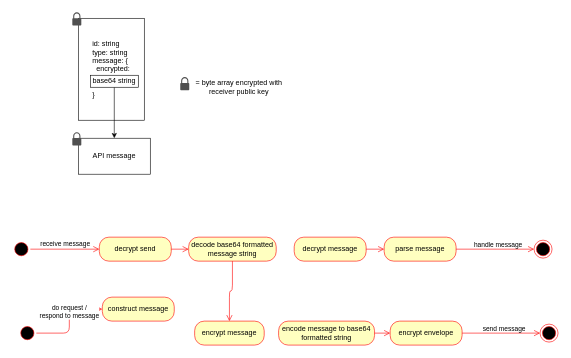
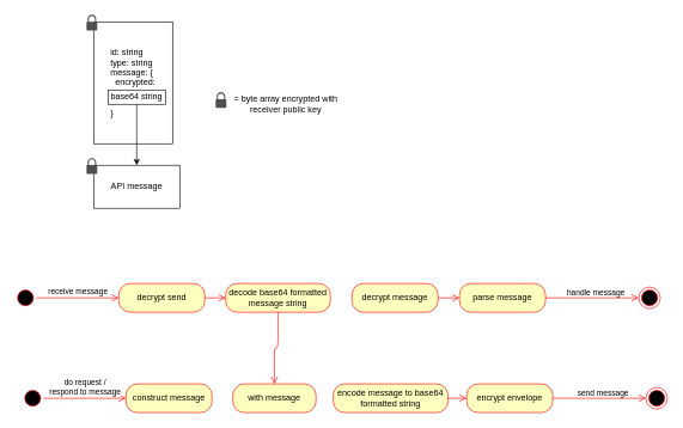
- <mxCell id="26" value="construct message" style="rounded=1;whiteSpace=wrap;html=1;arcSize=40;fontColor=#000000;fillColor=#ffffc0;strokeColor=#ff0000;" vertex="1" parent="1"><mxGeometry x="170" y="495" width="120" height="40" as="geometry" /></mxCell>
+ <mxCell id="26" value="construct message" style="rounded=1;whiteSpace=wrap;html=1;arcSize=40;fontColor=#000000;fillColor=#ffffc0;strokeColor=#ff0000;" vertex="1" parent="1"><mxGeometry x="175" y="535" width="120" height="40" as="geometry" /></mxCell>
- <mxCell id="27" value="encrypt message" style="rounded=1;whiteSpace=wrap;html=1;arcSize=40;fontColor=#000000;fillColor=#ffffc0;strokeColor=#ff0000;" vertex="1" parent="1"><mxGeometry x="324" y="535" width="116" height="40" as="geometry" /></mxCell>
+ <mxCell id="27" value="with message" style="rounded=1;whiteSpace=wrap;html=1;arcSize=40;fontColor=#000000;fillColor=#ffffc0;strokeColor=#ff0000;" vertex="1" parent="1"><mxGeometry x="324" y="535" width="116" height="40" as="geometry" /></mxCell>
